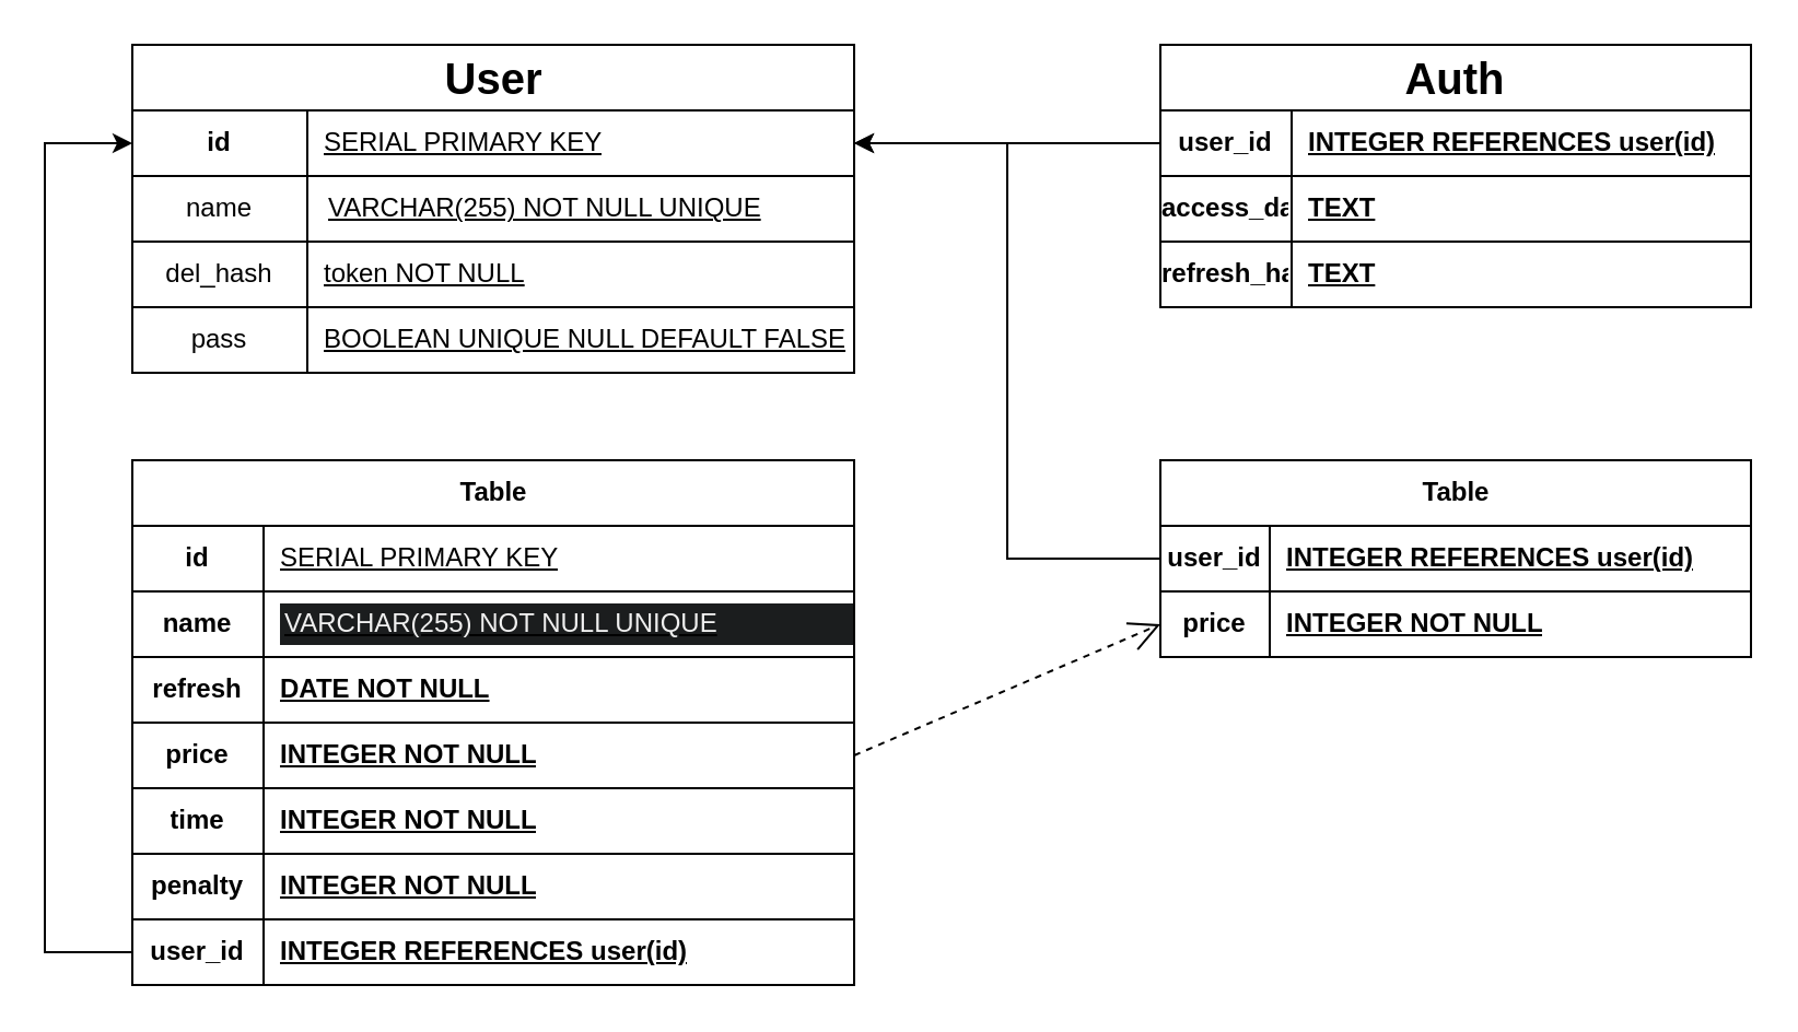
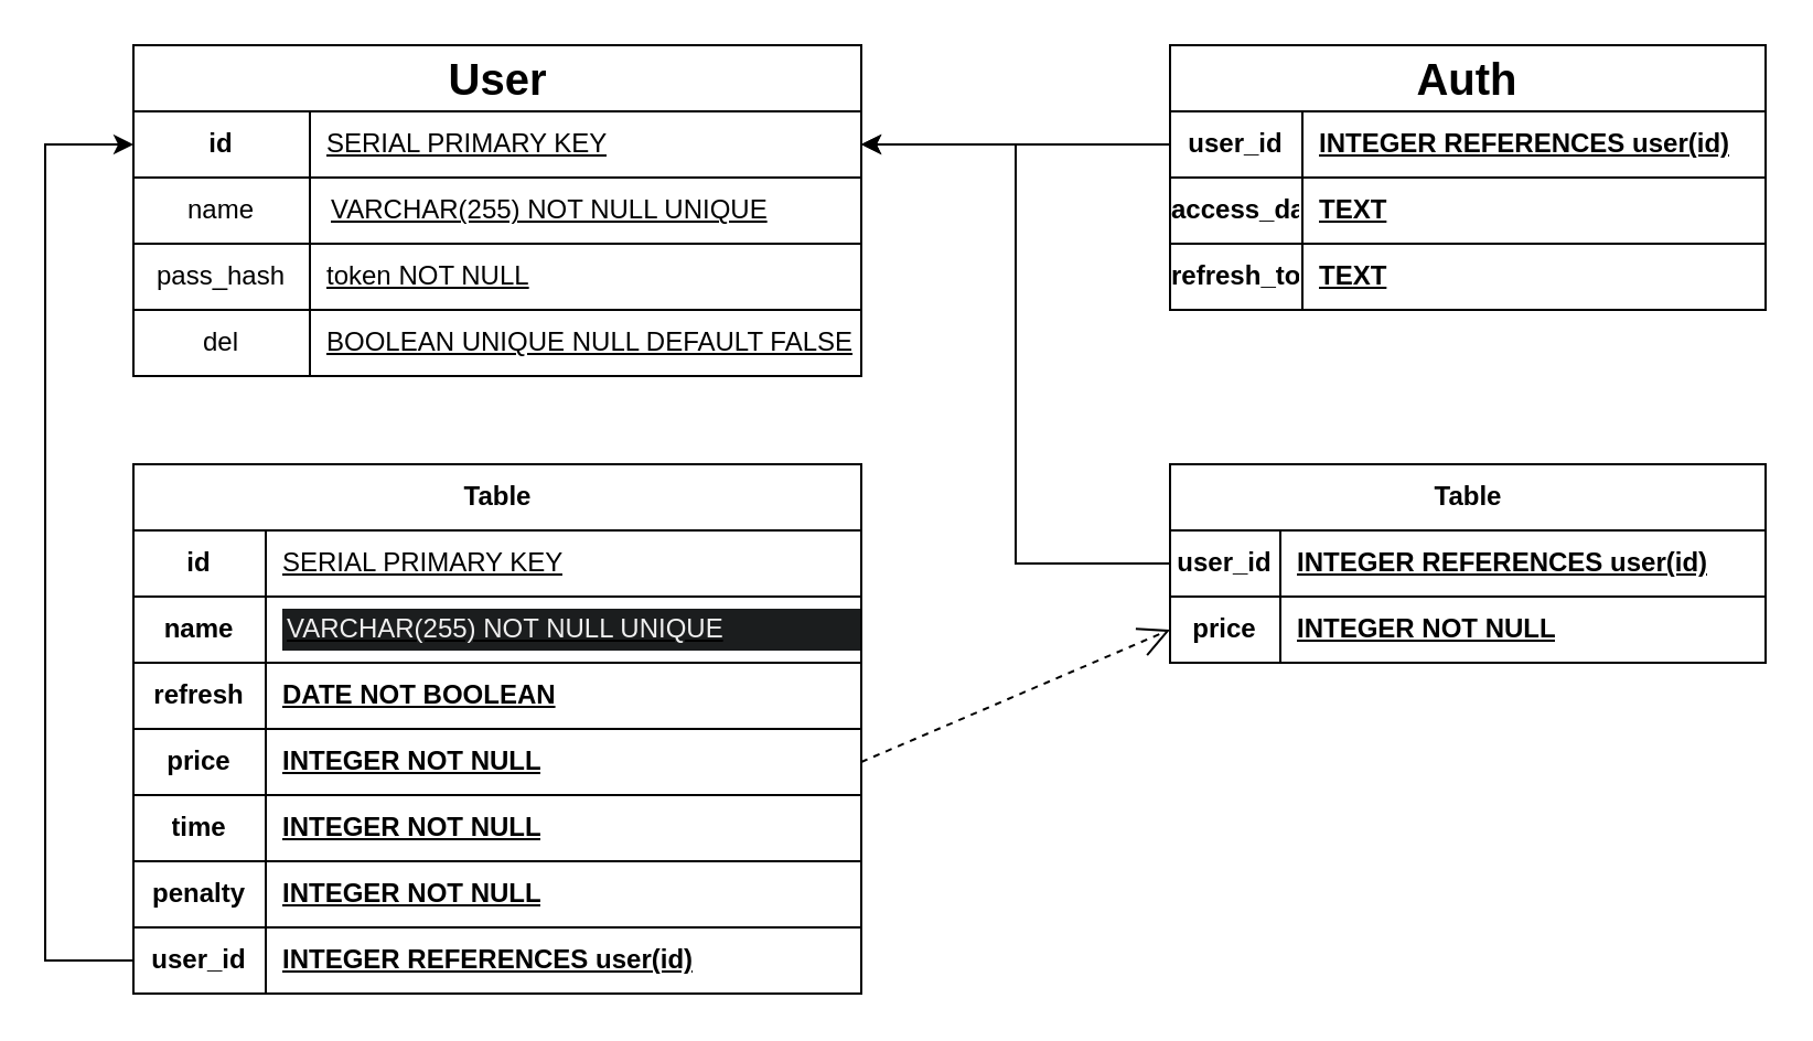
- <mxCell id="10" value="&lt;span style=&quot;font-weight: 400;&quot;&gt;del_hash&lt;/span&gt;" style="shape=partialRectangle;connectable=0;fillColor=none;top=0;left=0;bottom=0;right=0;fontStyle=1;overflow=hidden;whiteSpace=wrap;html=1;" parent="9" vertex="1"><mxGeometry width="80" height="30" as="geometry"><mxRectangle width="80" height="30" as="alternateBounds" /></mxGeometry></mxCell>
+ <mxCell id="10" value="&lt;span style=&quot;font-weight: 400;&quot;&gt;pass_hash&lt;/span&gt;" style="shape=partialRectangle;connectable=0;fillColor=none;top=0;left=0;bottom=0;right=0;fontStyle=1;overflow=hidden;whiteSpace=wrap;html=1;" parent="9" vertex="1"><mxGeometry width="80" height="30" as="geometry"><mxRectangle width="80" height="30" as="alternateBounds" /></mxGeometry></mxCell>
- <mxCell id="23" value="refresh_hash" style="shape=partialRectangle;connectable=0;fillColor=none;top=0;left=0;bottom=0;right=0;fontStyle=1;overflow=hidden;whiteSpace=wrap;html=1;" parent="22" vertex="1"><mxGeometry width="60" height="30" as="geometry"><mxRectangle width="60" height="30" as="alternateBounds" /></mxGeometry></mxCell>
+ <mxCell id="23" value="refresh_token" style="shape=partialRectangle;connectable=0;fillColor=none;top=0;left=0;bottom=0;right=0;fontStyle=1;overflow=hidden;whiteSpace=wrap;html=1;" parent="22" vertex="1"><mxGeometry width="60" height="30" as="geometry"><mxRectangle width="60" height="30" as="alternateBounds" /></mxGeometry></mxCell>
- <mxCell id="13" value="&lt;span style=&quot;font-weight: 400;&quot;&gt;pass&lt;/span&gt;" style="shape=partialRectangle;connectable=0;fillColor=none;top=0;left=0;bottom=0;right=0;fontStyle=1;overflow=hidden;whiteSpace=wrap;html=1;" parent="12" vertex="1"><mxGeometry width="80" height="30" as="geometry"><mxRectangle width="80" height="30" as="alternateBounds" /></mxGeometry></mxCell>
+ <mxCell id="13" value="&lt;span style=&quot;font-weight: 400;&quot;&gt;del&lt;/span&gt;" style="shape=partialRectangle;connectable=0;fillColor=none;top=0;left=0;bottom=0;right=0;fontStyle=1;overflow=hidden;whiteSpace=wrap;html=1;" parent="12" vertex="1"><mxGeometry width="80" height="30" as="geometry"><mxRectangle width="80" height="30" as="alternateBounds" /></mxGeometry></mxCell>
- <mxCell id="34" value="DATE NOT NULL" style="shape=partialRectangle;connectable=0;fillColor=none;top=0;left=0;bottom=0;right=0;align=left;spacingLeft=6;fontStyle=5;overflow=hidden;whiteSpace=wrap;html=1;" parent="32" vertex="1"><mxGeometry x="60" width="270" height="30" as="geometry"><mxRectangle width="270" height="30" as="alternateBounds" /></mxGeometry></mxCell>
+ <mxCell id="34" value="DATE NOT BOOLEAN" style="shape=partialRectangle;connectable=0;fillColor=none;top=0;left=0;bottom=0;right=0;align=left;spacingLeft=6;fontStyle=5;overflow=hidden;whiteSpace=wrap;html=1;" parent="32" vertex="1"><mxGeometry x="60" width="270" height="30" as="geometry"><mxRectangle width="270" height="30" as="alternateBounds" /></mxGeometry></mxCell>
